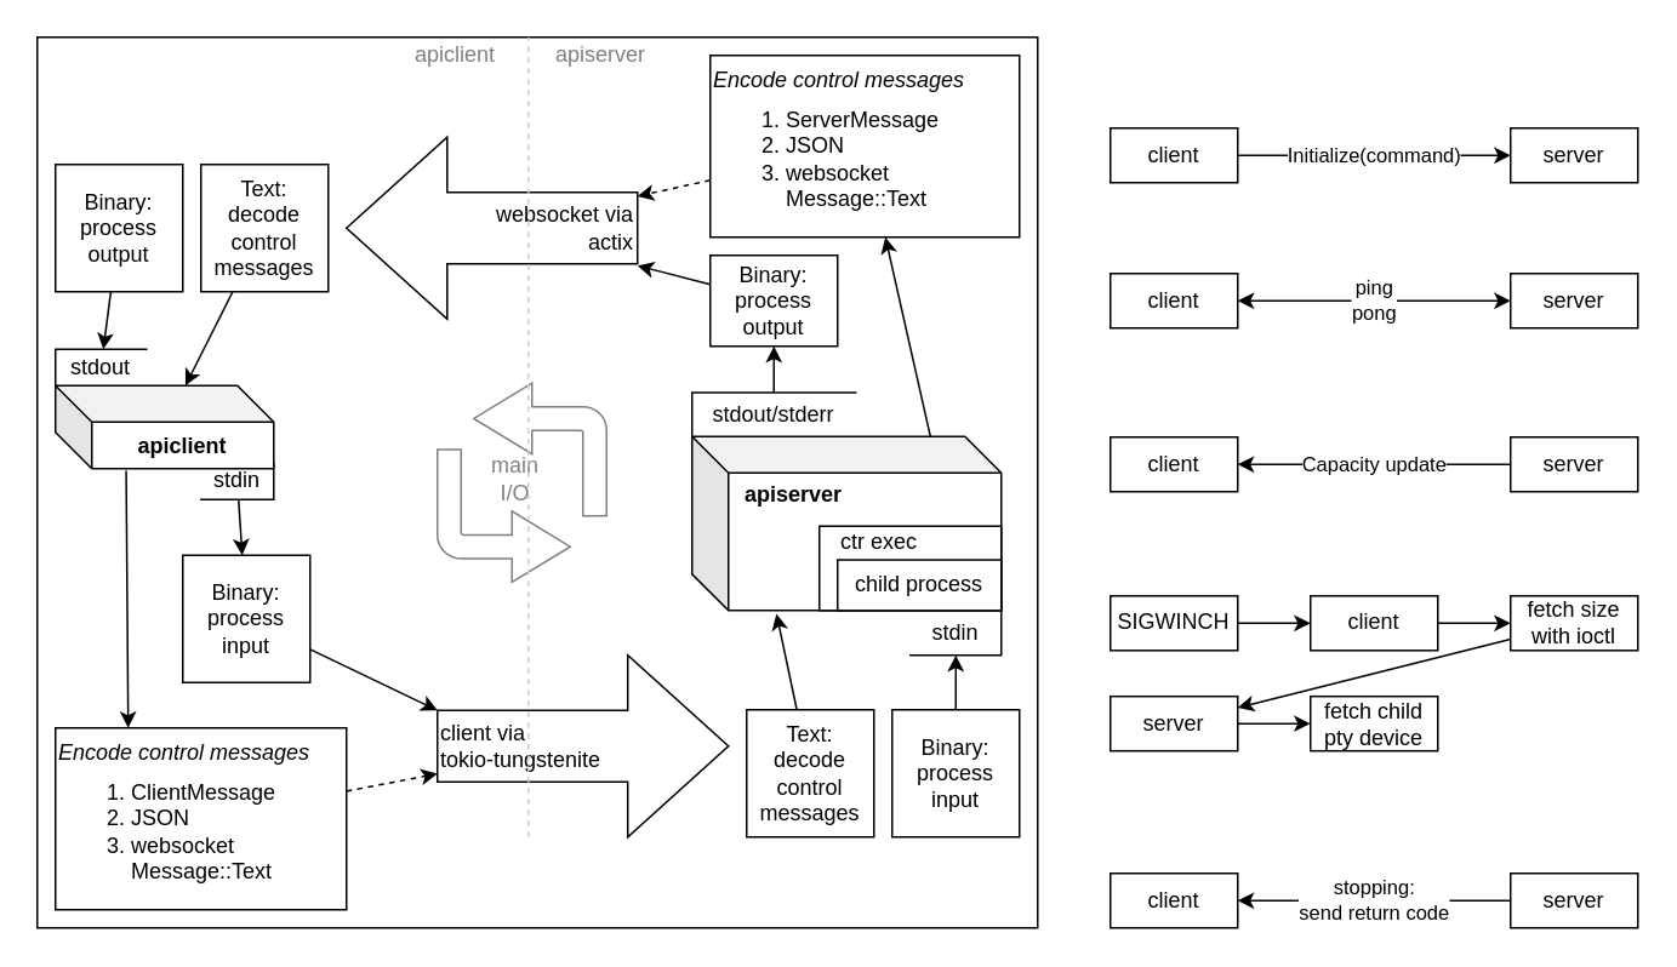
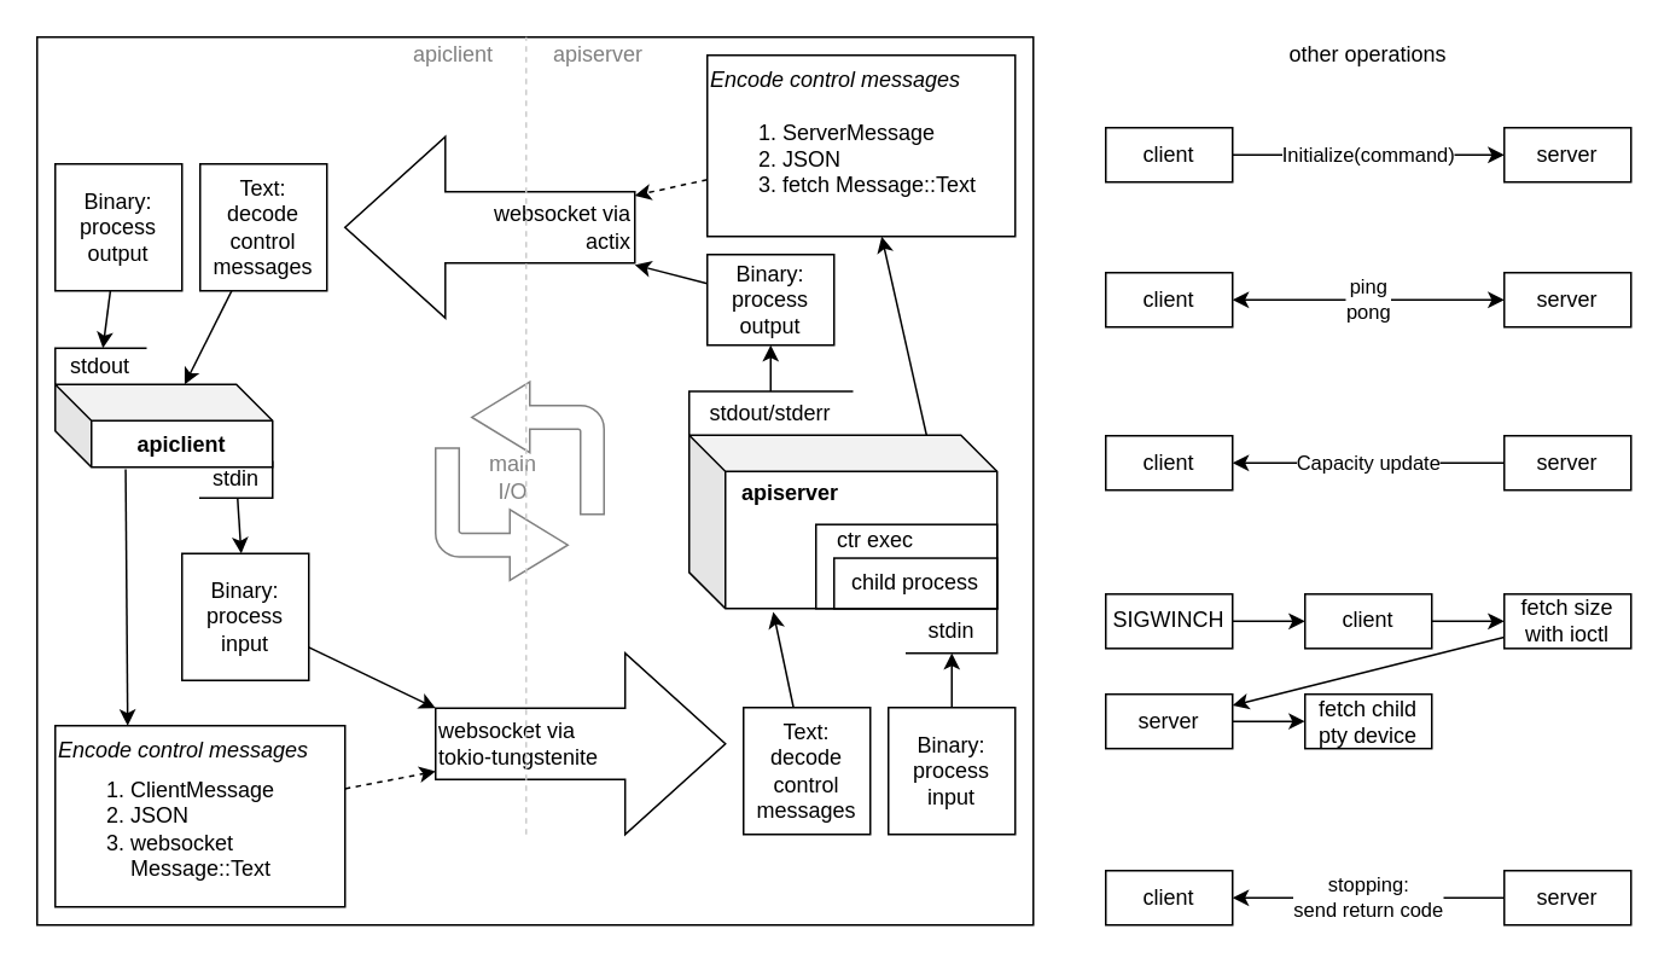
+ <mxCell id="30" value="other operations" style="text;html=1;strokeColor=none;fillColor=none;align=center;verticalAlign=middle;whiteSpace=wrap;rounded=0;shadow=0;comic=0;fontColor=#000000;" parent="1" vertex="1"><mxGeometry x="700" y="20" width="110" height="20" as="geometry" /></mxCell>
- <mxCell id="21" value="&lt;br&gt;&lt;ol&gt;&lt;li&gt;ServerMessage&lt;/li&gt;&lt;li&gt;JSON&lt;br&gt;&lt;/li&gt;&lt;li&gt;websocket Message::Text&lt;br&gt;&lt;/li&gt;&lt;/ol&gt;" style="text;strokeColor=none;fillColor=none;html=1;whiteSpace=wrap;verticalAlign=middle;overflow=hidden;align=left;" parent="19" vertex="1"><mxGeometry width="170" height="100" as="geometry" /></mxCell>
+ <mxCell id="21" value="&lt;br&gt;&lt;ol&gt;&lt;li&gt;ServerMessage&lt;/li&gt;&lt;li&gt;JSON&lt;br&gt;&lt;/li&gt;&lt;li&gt;fetch Message::Text&lt;br&gt;&lt;/li&gt;&lt;/ol&gt;" style="text;strokeColor=none;fillColor=none;html=1;whiteSpace=wrap;verticalAlign=middle;overflow=hidden;align=left;" parent="19" vertex="1"><mxGeometry width="170" height="100" as="geometry" /></mxCell>
- <mxCell id="7" value="&lt;div&gt;client via&lt;/div&gt;&lt;div&gt;tokio-tungstenite&lt;br&gt;&lt;/div&gt;" style="shape=singleArrow;whiteSpace=wrap;html=1;align=left;arrowWidth=0.393;arrowSize=0.346;" parent="1" vertex="1"><mxGeometry x="240" y="360" width="160" height="100" as="geometry" /></mxCell>
+ <mxCell id="7" value="&lt;div&gt;websocket via&lt;/div&gt;&lt;div&gt;tokio-tungstenite&lt;br&gt;&lt;/div&gt;" style="shape=singleArrow;whiteSpace=wrap;html=1;align=left;arrowWidth=0.393;arrowSize=0.346;" parent="1" vertex="1"><mxGeometry x="240" y="360" width="160" height="100" as="geometry" /></mxCell>
